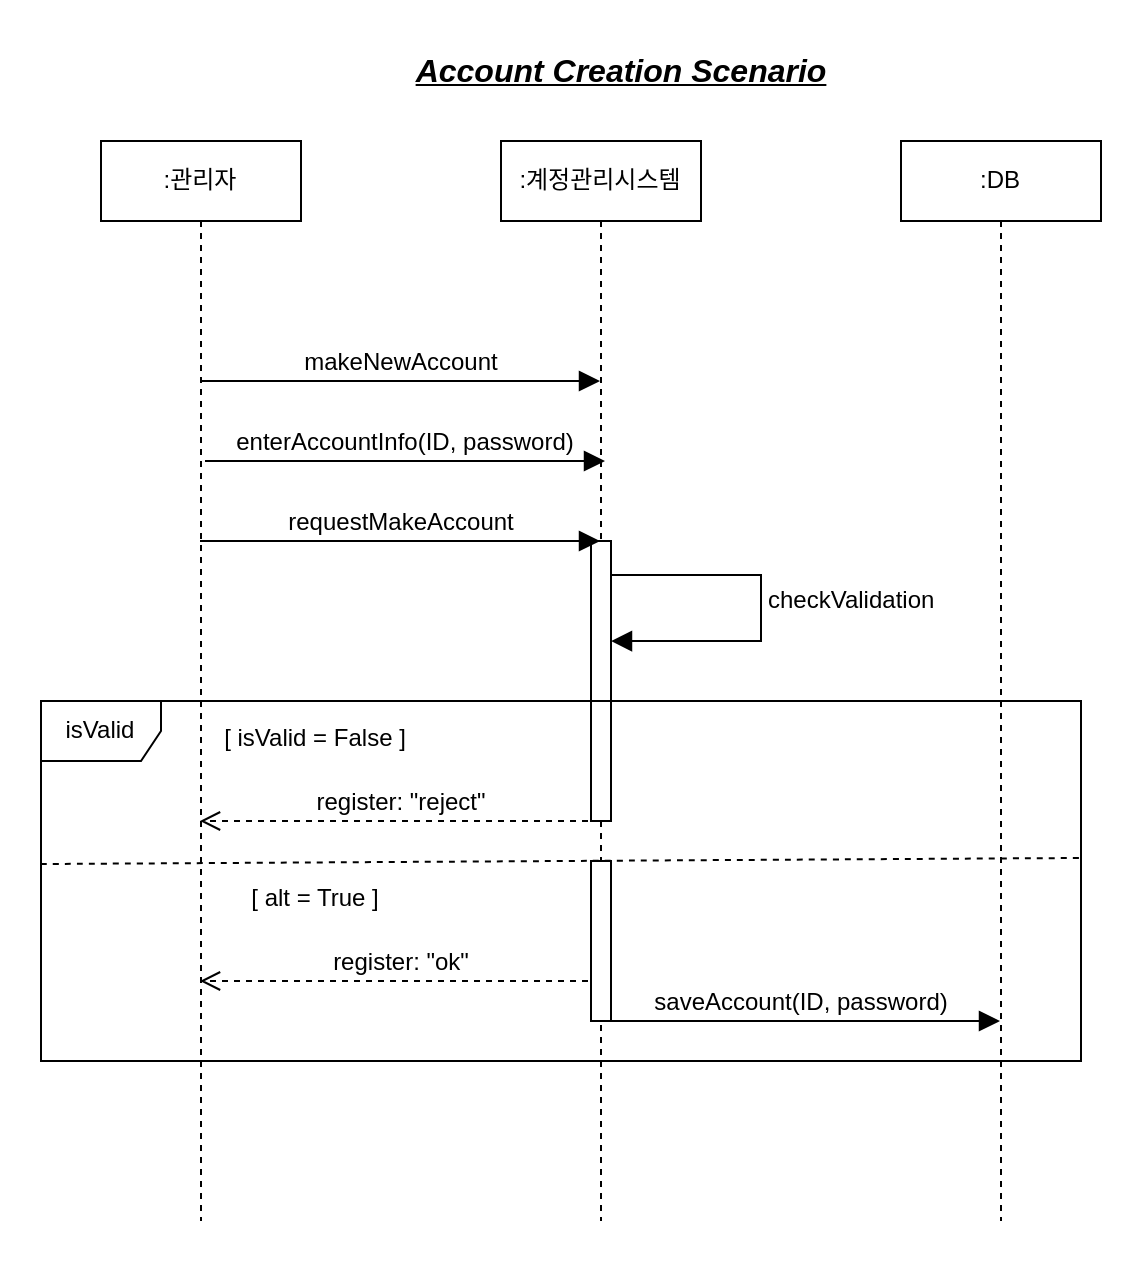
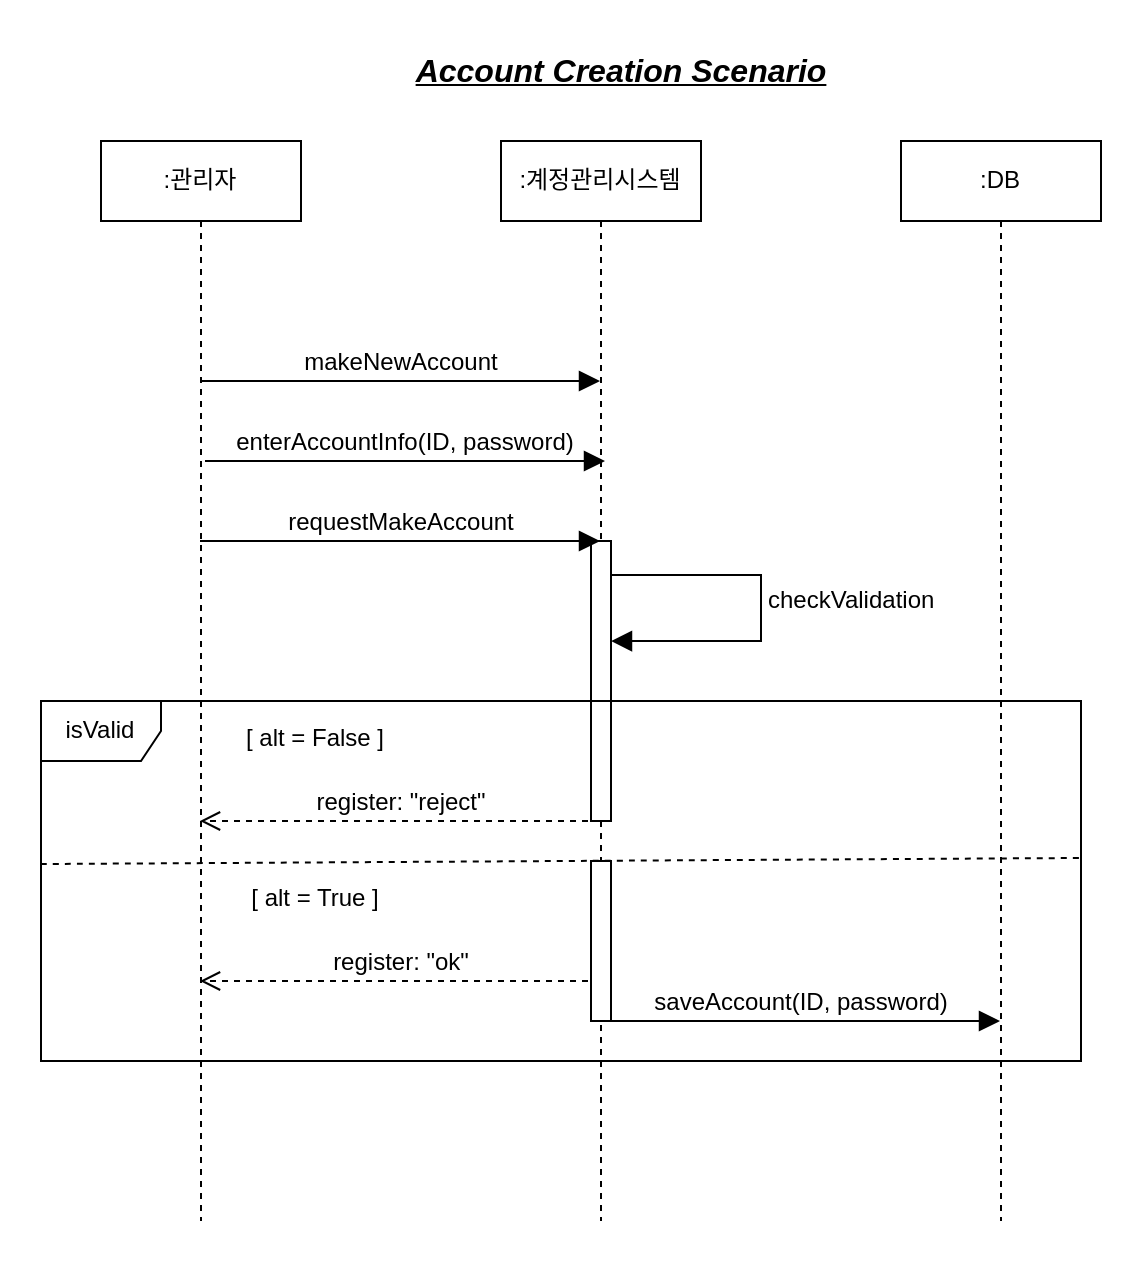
- <mxCell id="9" value="&lt;font style=&quot;font-size: 12px;&quot;&gt;[ isValid = False ]&lt;/font&gt;" style="text;html=1;align=center;verticalAlign=middle;resizable=0;points=[];autosize=1;strokeColor=none;fillColor=default;fontSize=16;strokeWidth=1;glass=0;" vertex="1" parent="1"><mxGeometry x="102" y="352" width="110" height="30" as="geometry" /></mxCell>
+ <mxCell id="9" value="&lt;font style=&quot;font-size: 12px;&quot;&gt;[ alt = False ]&lt;/font&gt;" style="text;html=1;align=center;verticalAlign=middle;resizable=0;points=[];autosize=1;strokeColor=none;fillColor=default;fontSize=16;strokeWidth=1;glass=0;" vertex="1" parent="1"><mxGeometry x="102" y="352" width="110" height="30" as="geometry" /></mxCell>
